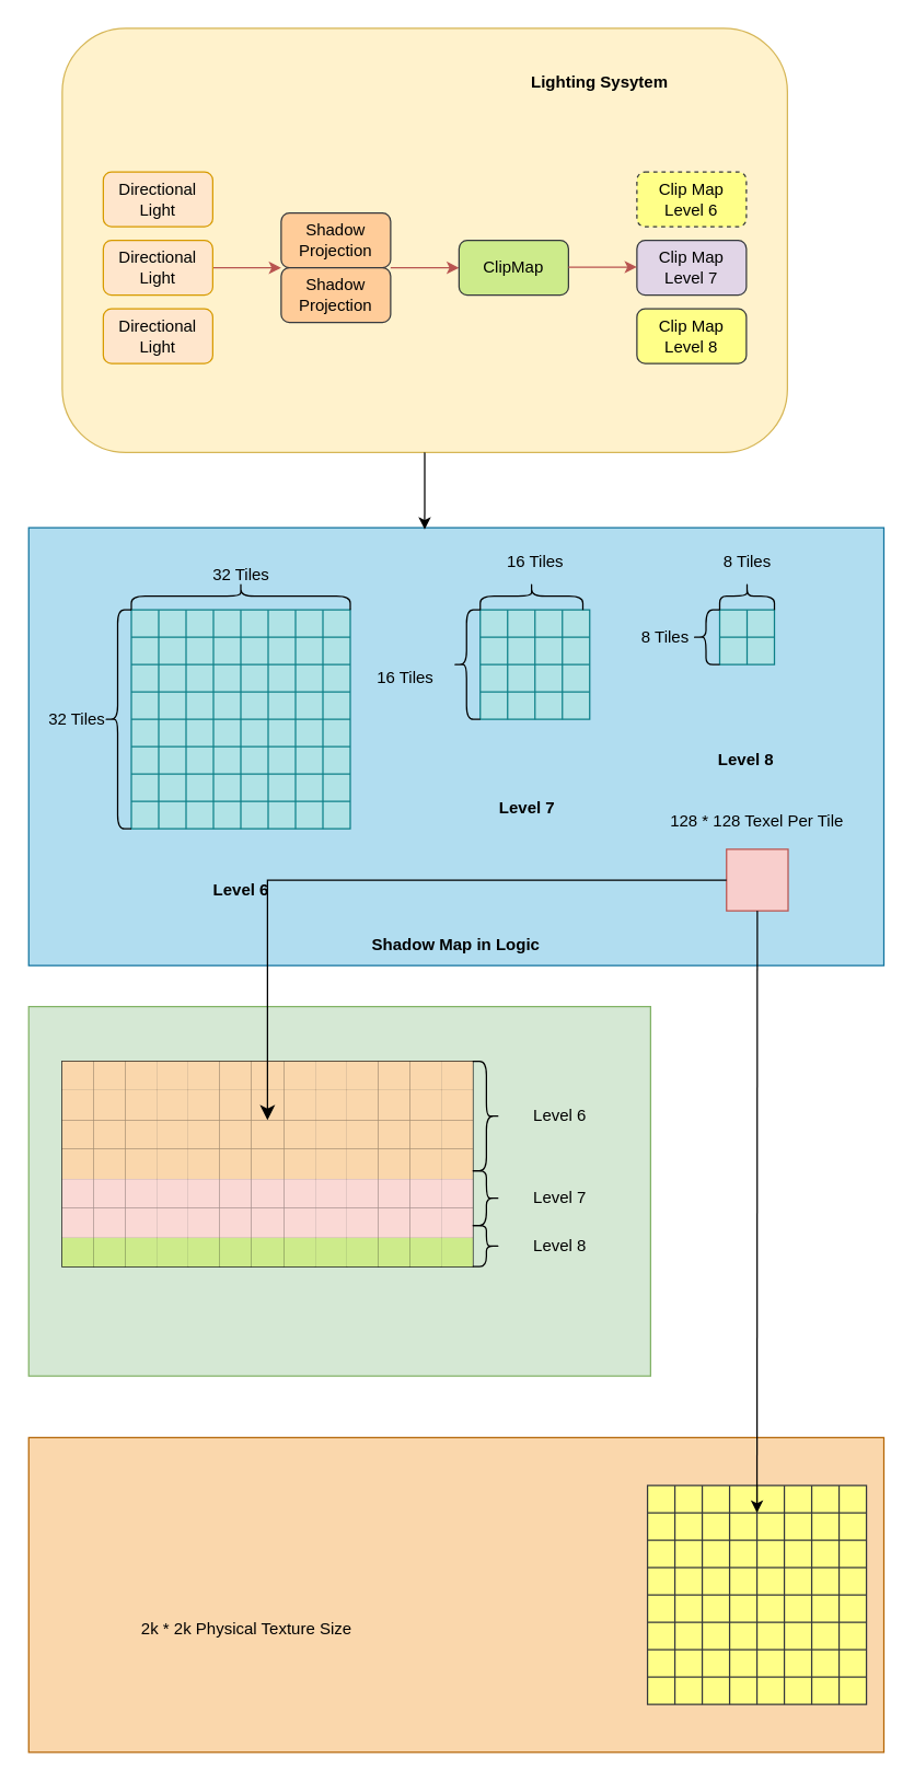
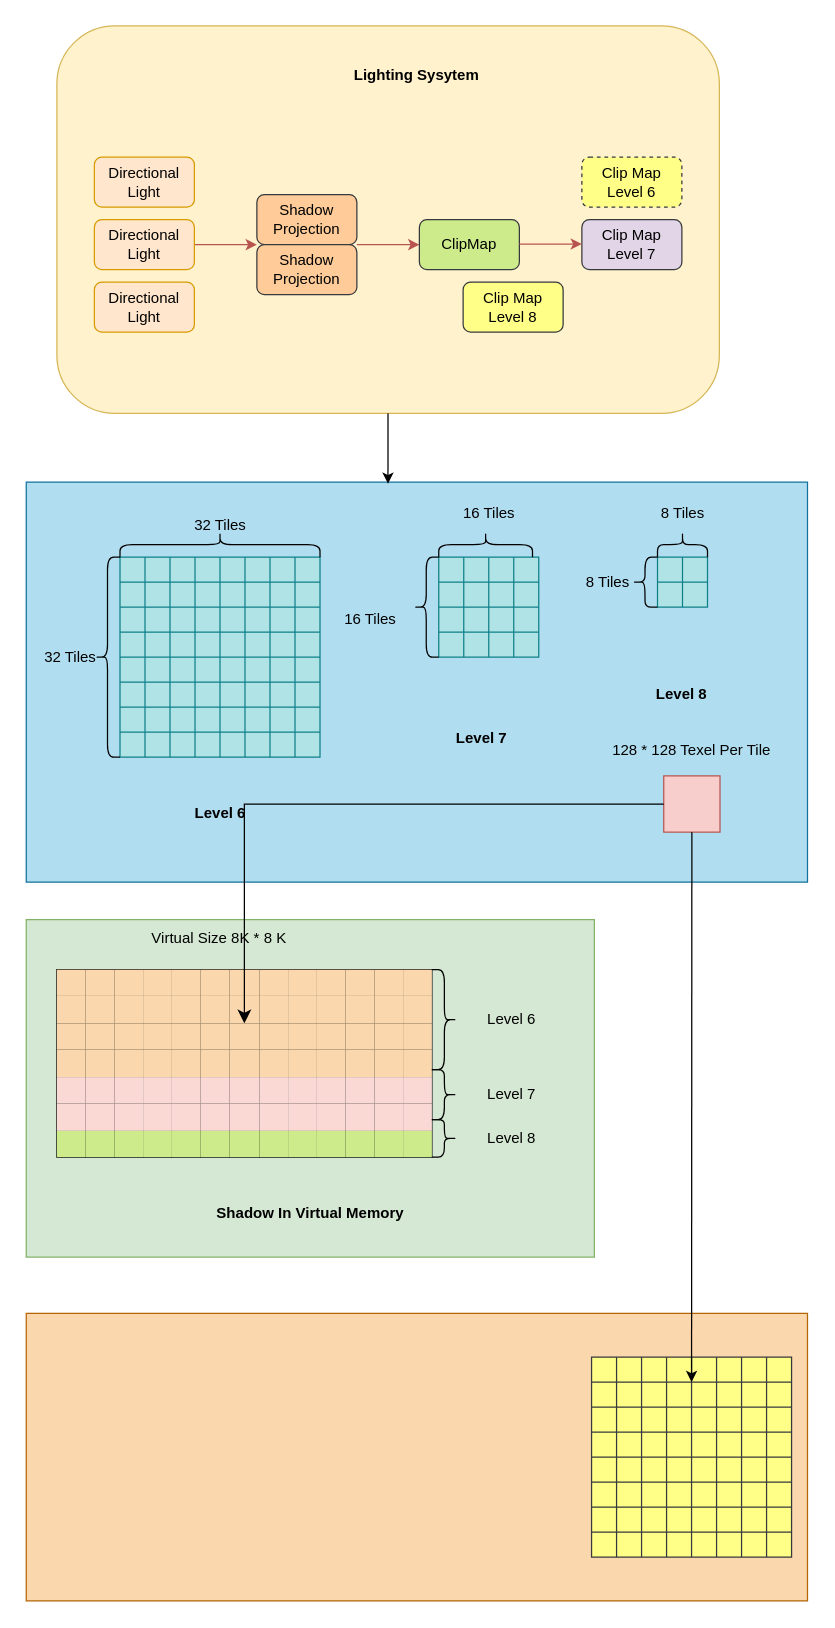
- <mxCell id="4" value="Lighting Sysytem" style="text;strokeColor=none;align=center;fillColor=none;html=1;verticalAlign=middle;whiteSpace=wrap;rounded=0;strokeWidth=9;fontStyle=1;fontFamily=Helvetica;fontSize=12;fontColor=default;" parent="1" vertex="1"><mxGeometry x="378" y="45" width="120" height="30" as="geometry" /></mxCell>
+ <mxCell id="4" value="Lighting Sysytem" style="text;strokeColor=none;align=center;fillColor=none;html=1;verticalAlign=middle;whiteSpace=wrap;rounded=0;strokeWidth=9;fontStyle=1;fontFamily=Helvetica;fontSize=12;fontColor=default;" parent="1" vertex="1"><mxGeometry x="273" y="45" width="120" height="30" as="geometry" /></mxCell>
- <mxCell id="14" value="Clip Map Level 8" style="rounded=1;whiteSpace=wrap;html=1;fillColor=#ffff88;strokeColor=#36393d;" parent="1" vertex="1"><mxGeometry x="465" y="225" width="80" height="40" as="geometry" /></mxCell>
+ <mxCell id="14" value="Clip Map Level 8" style="rounded=1;whiteSpace=wrap;html=1;fillColor=#ffff88;strokeColor=#36393d;" parent="1" vertex="1"><mxGeometry x="370" y="225" width="80" height="40" as="geometry" /></mxCell>
- <mxCell id="93" value="Shadow Map in Logic" style="text;strokeColor=none;align=center;fillColor=none;html=1;verticalAlign=middle;whiteSpace=wrap;rounded=0;strokeWidth=9;fontStyle=1;fontFamily=Helvetica;fontSize=12;fontColor=default;" parent="1" vertex="1"><mxGeometry x="253" y="675" width="160" height="30" as="geometry" /></mxCell>
+ <mxCell id="242" value="Virtual Size 8K * 8 K" style="text;html=1;align=center;verticalAlign=middle;whiteSpace=wrap;rounded=0;" parent="1" vertex="1"><mxGeometry x="109.38" y="735" width="132.25" height="30" as="geometry" /></mxCell>
+ <mxCell id="235" value="Shadow In Virtual Memory" style="text;strokeColor=none;align=center;fillColor=none;html=1;verticalAlign=middle;whiteSpace=wrap;rounded=0;strokeWidth=9;fontStyle=1;fontFamily=Helvetica;fontSize=12;fontColor=default;" parent="1" vertex="1"><mxGeometry x="167.75" y="955" width="160" height="30" as="geometry" /></mxCell>
- <mxCell id="320" value="2k * 2k Physical Texture Size" style="text;html=1;align=center;verticalAlign=middle;whiteSpace=wrap;rounded=0;" parent="1" vertex="1"><mxGeometry x="75" y="1175" width="210" height="30" as="geometry" /></mxCell>
